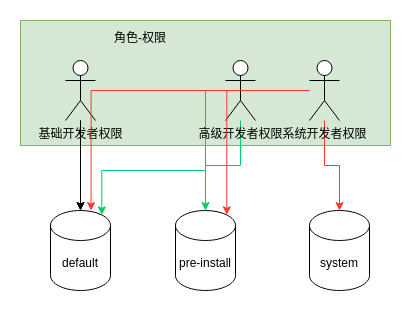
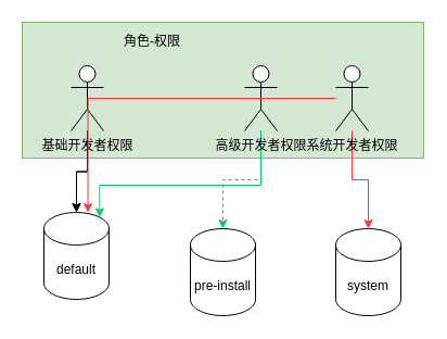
- <mxCell id="11" style="edgeStyle=orthogonalEdgeStyle;rounded=0;orthogonalLoop=1;jettySize=auto;html=1;entryX=0.855;entryY=0;entryDx=0;entryDy=4.35;entryPerimeter=0;strokeColor=#FF3333;" edge="1" parent="1" source="12" target="14"><mxGeometry relative="1" as="geometry" /></mxCell>
- <mxCell id="6" value="" style="edgeStyle=orthogonalEdgeStyle;rounded=0;orthogonalLoop=1;jettySize=auto;html=1;strokeColor=#00CC66;" edge="1" parent="1" source="8" target="14"><mxGeometry relative="1" as="geometry" /></mxCell>
+ <mxCell id="6" value="" style="edgeStyle=orthogonalEdgeStyle;rounded=0;orthogonalLoop=1;jettySize=auto;html=1;strokeColor=#00CC66;dashed=1;" edge="1" parent="1" source="8" target="14"><mxGeometry relative="1" as="geometry" /></mxCell>
- <mxCell id="15" value="default" style="shape=cylinder3;whiteSpace=wrap;html=1;boundedLbl=1;backgroundOutline=1;size=15;" vertex="1" parent="1"><mxGeometry x="50" y="210" width="60" height="80" as="geometry" /></mxCell>
+ <mxCell id="15" value="default" style="shape=cylinder3;whiteSpace=wrap;html=1;boundedLbl=1;backgroundOutline=1;size=15;" vertex="1" parent="1"><mxGeometry x="40" y="195" width="60" height="80" as="geometry" /></mxCell>
